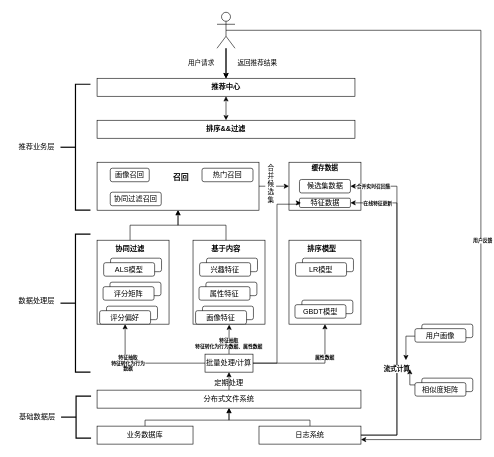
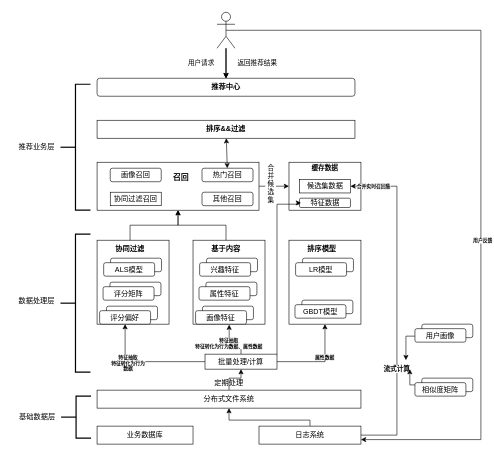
- <mxCell id="56" value="&lt;b&gt;推荐中心&lt;/b&gt;" style="rounded=0;whiteSpace=wrap;html=1;" parent="1" vertex="1"><mxGeometry x="161" y="130" width="430" height="30" as="geometry" /></mxCell>
+ <mxCell id="56" value="&lt;b&gt;推荐中心&lt;/b&gt;" style="whiteSpace=wrap;html=1;rounded=1;" parent="1" vertex="1"><mxGeometry x="161" y="130" width="430" height="30" as="geometry" /></mxCell>
- <mxCell id="57" value="" style="endArrow=classic;startArrow=classic;html=1;rounded=0;fontFamily=Helvetica;fontSize=11;entryX=0.5;entryY=1;entryDx=0;entryDy=0;" parent="1" source="48" target="56" edge="1"><mxGeometry width="50" height="50" relative="1" as="geometry"><mxPoint x="311" y="320" as="sourcePoint" /><mxPoint x="361" y="270" as="targetPoint" /></mxGeometry></mxCell>
+ <mxCell id="57" value="" style="endArrow=classic;startArrow=classic;html=1;rounded=0;fontFamily=Helvetica;fontSize=11;" parent="1" source="48" target="52" edge="1"><mxGeometry width="50" height="50" relative="1" as="geometry"><mxPoint x="311" y="320" as="sourcePoint" /><mxPoint x="361" y="270" as="targetPoint" /></mxGeometry></mxCell>
- <mxCell id="51" value="画像召回" style="rounded=1;whiteSpace=wrap;html=1;" parent="49" vertex="1"><mxGeometry x="22" y="10" width="65" height="22.5" as="geometry" /></mxCell>
+ <mxCell id="51" value="画像召回" style="rounded=1;whiteSpace=wrap;html=1;" parent="49" vertex="1"><mxGeometry x="22" y="10" width="85" height="22.5" as="geometry" /></mxCell>
- <mxCell id="76" value="候选集数据" style="rounded=1;whiteSpace=wrap;html=1;" parent="1" vertex="1"><mxGeometry x="498.5" y="298.75" width="85" height="22.5" as="geometry" /></mxCell>
+ <mxCell id="76" value="候选集数据" style="whiteSpace=wrap;html=1;rounded=0;" parent="1" vertex="1"><mxGeometry x="498.5" y="298.75" width="85" height="22.5" as="geometry" /></mxCell>
- <mxCell id="54" value="协同过滤召回" style="rounded=1;whiteSpace=wrap;html=1;" parent="49" vertex="1"><mxGeometry x="22" y="50" width="85" height="22.5" as="geometry" /></mxCell>
+ <mxCell id="54" value="协同过滤召回" style="whiteSpace=wrap;html=1;rounded=0;" parent="49" vertex="1"><mxGeometry x="22" y="50" width="85" height="22.5" as="geometry" /></mxCell>
+ <mxCell id="53" value="其他召回" style="rounded=1;whiteSpace=wrap;html=1;" parent="49" vertex="1"><mxGeometry x="175" y="50" width="85" height="22.5" as="geometry" /></mxCell>
- <mxCell id="81" style="edgeStyle=orthogonalEdgeStyle;rounded=0;orthogonalLoop=1;jettySize=auto;html=1;entryX=1;entryY=0.5;entryDx=0;entryDy=0;labelBackgroundColor=default;labelBorderColor=default;fontFamily=Helvetica;fontSize=11;fontColor=default;" parent="1" source="5" target="77" edge="1"><mxGeometry relative="1" as="geometry"><Array as="points"><mxPoint x="661" y="725" /><mxPoint x="661" y="338" /></Array></mxGeometry></mxCell>
- <mxCell id="82" value="在线特征更新" style="edgeLabel;html=1;align=center;verticalAlign=middle;resizable=0;points=[];fontSize=8;fontFamily=Helvetica;fontColor=default;fontStyle=1" parent="81" vertex="1" connectable="0"><mxGeometry x="0.828" y="1" relative="1" as="geometry"><mxPoint as="offset" /></mxGeometry></mxCell>
- <mxCell id="11" value="批量处理/计算" style="rounded=0;whiteSpace=wrap;html=1;" parent="1" vertex="1"><mxGeometry x="341" y="590" width="80" height="30" as="geometry" /></mxCell>
+ <mxCell id="11" value="批量处理/计算" style="rounded=0;whiteSpace=wrap;html=1;" parent="1" vertex="1"><mxGeometry x="341" y="590" width="120" height="25" as="geometry" /></mxCell>
- <mxCell id="2" style="edgeStyle=orthogonalEdgeStyle;rounded=0;orthogonalLoop=1;jettySize=auto;html=1;entryX=0.5;entryY=1;entryDx=0;entryDy=0;" parent="1" source="3" target="7" edge="1"><mxGeometry relative="1" as="geometry"><Array as="points"><mxPoint x="241" y="700" /><mxPoint x="381" y="700" /></Array></mxGeometry></mxCell>
